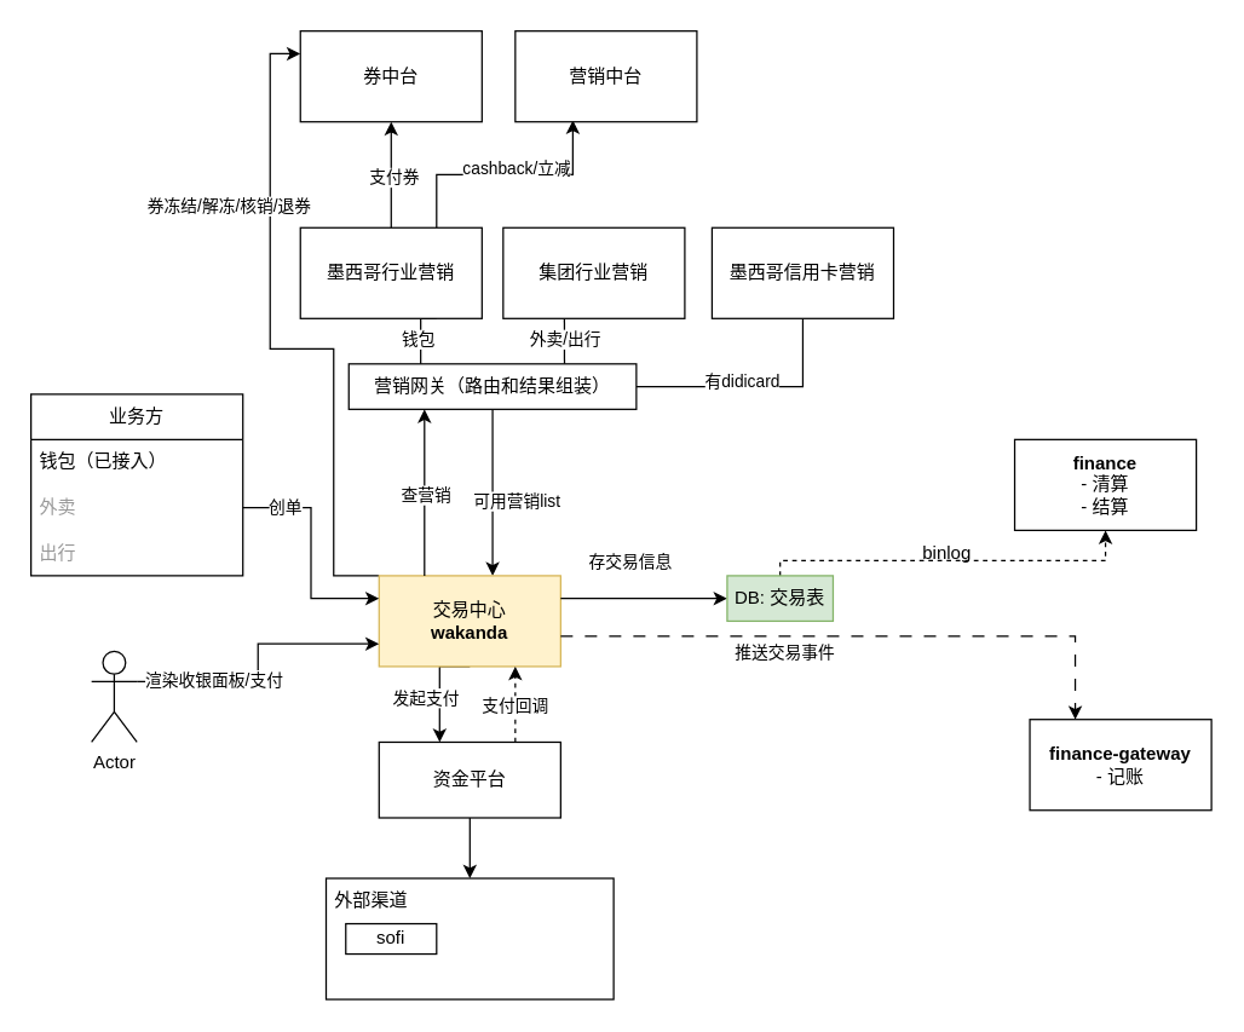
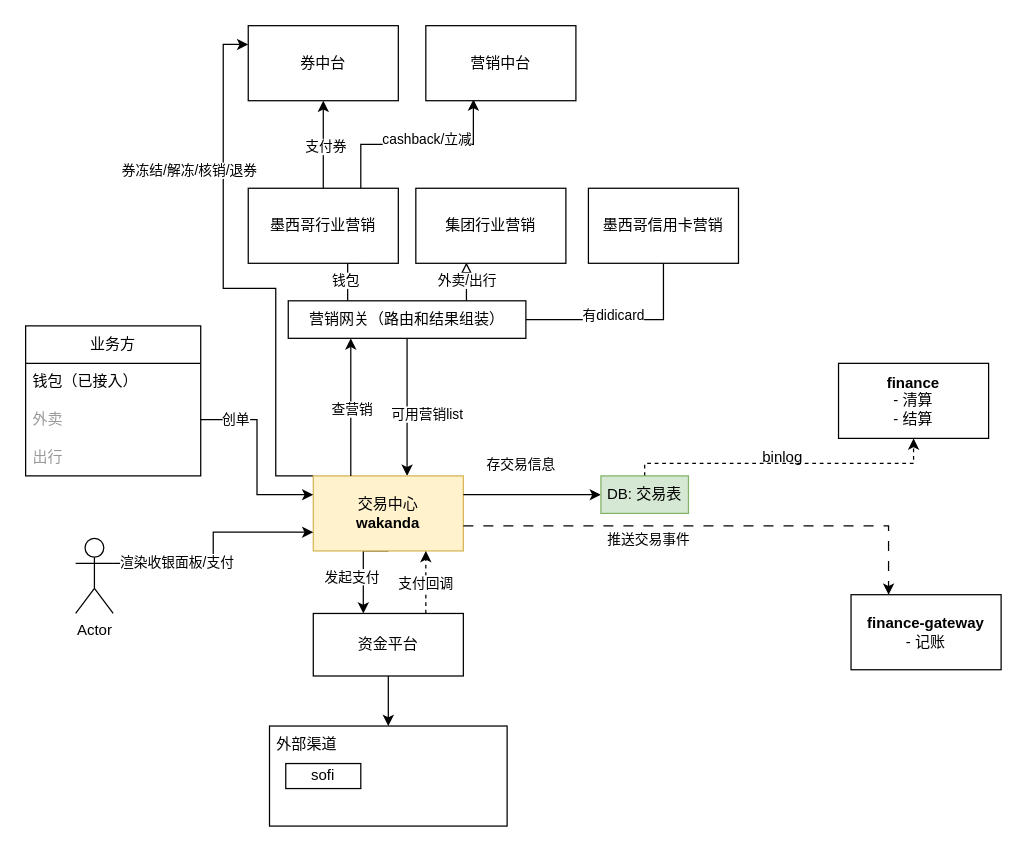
- <mxCell id="4" style="edgeStyle=orthogonalEdgeStyle;rounded=0;orthogonalLoop=1;jettySize=auto;html=1;exitX=0.75;exitY=0;exitDx=0;exitDy=0;entryX=0.337;entryY=0.989;entryDx=0;entryDy=0;entryPerimeter=0;strokeColor=default;endArrow=none;endFill=0;" parent="1" source="8" target="42" edge="1"><mxGeometry relative="1" as="geometry" /></mxCell>
+ <mxCell id="4" style="edgeStyle=orthogonalEdgeStyle;rounded=0;orthogonalLoop=1;jettySize=auto;html=1;exitX=0.75;exitY=0;exitDx=0;exitDy=0;entryX=0.337;entryY=0.989;entryDx=0;entryDy=0;entryPerimeter=0;strokeColor=default;endArrow=block;endFill=0;" parent="1" source="8" target="42" edge="1"><mxGeometry relative="1" as="geometry" /></mxCell>
